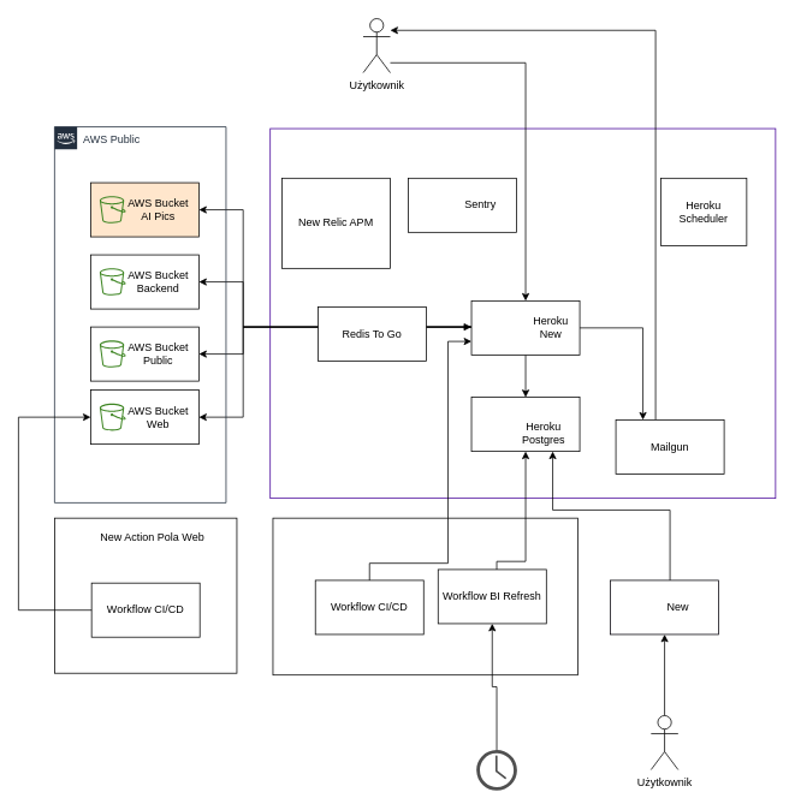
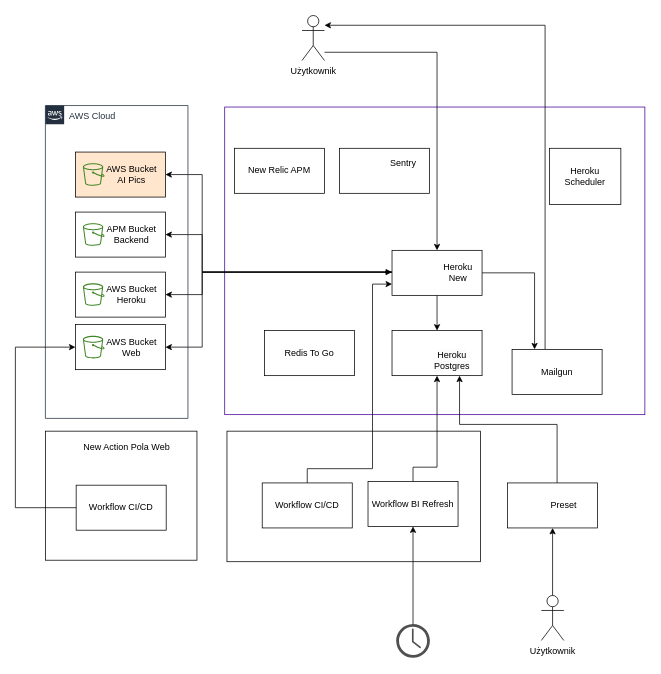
- <mxCell id="16" value="AWS Public" style="points=[[0,0],[0.25,0],[0.5,0],[0.75,0],[1,0],[1,0.25],[1,0.5],[1,0.75],[1,1],[0.75,1],[0.5,1],[0.25,1],[0,1],[0,0.75],[0,0.5],[0,0.25]];outlineConnect=0;gradientColor=none;html=1;whiteSpace=wrap;fontSize=12;fontStyle=0;container=1;pointerEvents=0;collapsible=0;recursiveResize=0;shape=mxgraph.aws4.group;grIcon=mxgraph.aws4.group_aws_cloud_alt;strokeColor=#232F3E;fillColor=none;verticalAlign=top;align=left;spacingLeft=30;fontColor=#232F3E;dashed=0;" parent="1" vertex="1"><mxGeometry x="60" y="140" width="190" height="417" as="geometry" /></mxCell>
+ <mxCell id="16" value="AWS Cloud" style="points=[[0,0],[0.25,0],[0.5,0],[0.75,0],[1,0],[1,0.25],[1,0.5],[1,0.75],[1,1],[0.75,1],[0.5,1],[0.25,1],[0,1],[0,0.75],[0,0.5],[0,0.25]];outlineConnect=0;gradientColor=none;html=1;whiteSpace=wrap;fontSize=12;fontStyle=0;container=1;pointerEvents=0;collapsible=0;recursiveResize=0;shape=mxgraph.aws4.group;grIcon=mxgraph.aws4.group_aws_cloud_alt;strokeColor=#232F3E;fillColor=none;verticalAlign=top;align=left;spacingLeft=30;fontColor=#232F3E;dashed=0;" parent="1" vertex="1"><mxGeometry x="60" y="140" width="190" height="417" as="geometry" /></mxCell>
- <mxCell id="61" value="Sentry" style="text;html=1;strokeColor=none;fillColor=none;align=center;verticalAlign=middle;whiteSpace=wrap;rounded=0;" vertex="1" parent="1"><mxGeometry x="502" y="212" width="60" height="30" as="geometry" /></mxCell>
+ <mxCell id="61" value="Sentry" style="text;html=1;strokeColor=none;fillColor=none;align=center;verticalAlign=middle;whiteSpace=wrap;rounded=0;" vertex="1" parent="1"><mxGeometry x="507" y="202" width="60" height="30" as="geometry" /></mxCell>
- <mxCell id="12" value="New Relic APM" style="rounded=0;whiteSpace=wrap;html=1;" parent="1" vertex="1"><mxGeometry x="312" y="197" width="120" height="100" as="geometry" /></mxCell>
+ <mxCell id="12" value="New Relic APM" style="rounded=0;whiteSpace=wrap;html=1;" parent="1" vertex="1"><mxGeometry x="312" y="197" width="120" height="60" as="geometry" /></mxCell>
- <mxCell id="22" value="AWS Bucket&lt;br&gt;Backend" style="rounded=0;whiteSpace=wrap;html=1;spacingLeft=30;" parent="21" vertex="1"><mxGeometry width="120" height="60" as="geometry" /></mxCell>
+ <mxCell id="22" value="APM Bucket&lt;br&gt;Backend" style="rounded=0;whiteSpace=wrap;html=1;spacingLeft=30;" parent="21" vertex="1"><mxGeometry width="120" height="60" as="geometry" /></mxCell>
- <mxCell id="13" value="Redis To Go" style="rounded=0;whiteSpace=wrap;html=1;" parent="1" vertex="1"><mxGeometry x="352" y="340" width="120" height="60" as="geometry" /></mxCell>
+ <mxCell id="13" value="Redis To Go" style="rounded=0;whiteSpace=wrap;html=1;" parent="1" vertex="1"><mxGeometry x="352" y="440" width="120" height="60" as="geometry" /></mxCell>
- <mxCell id="25" value="AWS Bucket&lt;br&gt;Public" style="rounded=0;whiteSpace=wrap;html=1;spacingLeft=30;" parent="24" vertex="1"><mxGeometry width="120" height="60" as="geometry" /></mxCell>
+ <mxCell id="25" value="AWS Bucket&lt;br&gt;Heroku" style="rounded=0;whiteSpace=wrap;html=1;spacingLeft=30;" parent="24" vertex="1"><mxGeometry width="120" height="60" as="geometry" /></mxCell>
- <mxCell id="40" value="Workflow BI Refresh" style="rounded=0;whiteSpace=wrap;html=1;strokeColor=#000000;fillColor=none;" parent="1" vertex="1"><mxGeometry x="485" y="631" width="120" height="60" as="geometry" /></mxCell>
+ <mxCell id="40" value="Workflow BI Refresh" style="rounded=0;whiteSpace=wrap;html=1;strokeColor=#000000;fillColor=none;" parent="1" vertex="1"><mxGeometry x="490" y="641" width="120" height="60" as="geometry" /></mxCell>
- <mxCell id="53" value="New" style="rounded=0;whiteSpace=wrap;html=1;strokeColor=#030008;fillColor=none;spacingLeft=30;" parent="52" vertex="1"><mxGeometry width="120" height="60" as="geometry" /></mxCell>
+ <mxCell id="53" value="Preset" style="rounded=0;whiteSpace=wrap;html=1;strokeColor=#030008;fillColor=none;spacingLeft=30;" parent="52" vertex="1"><mxGeometry width="120" height="60" as="geometry" /></mxCell>
